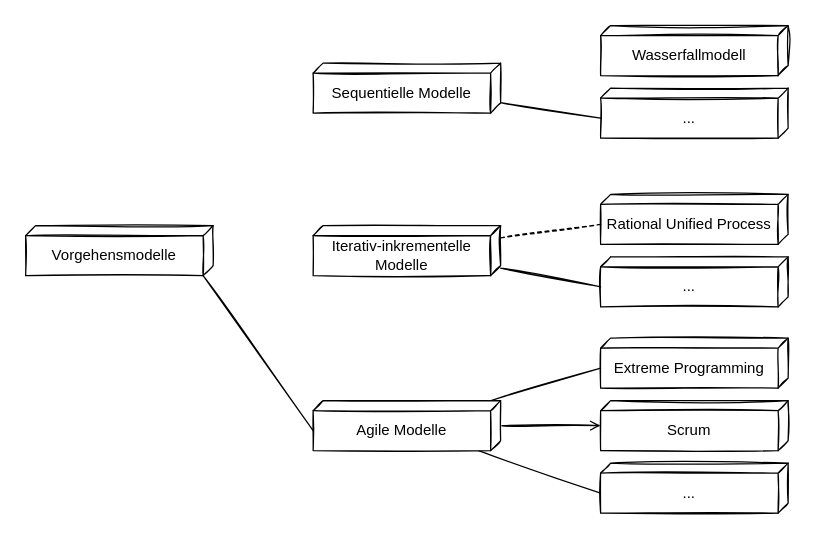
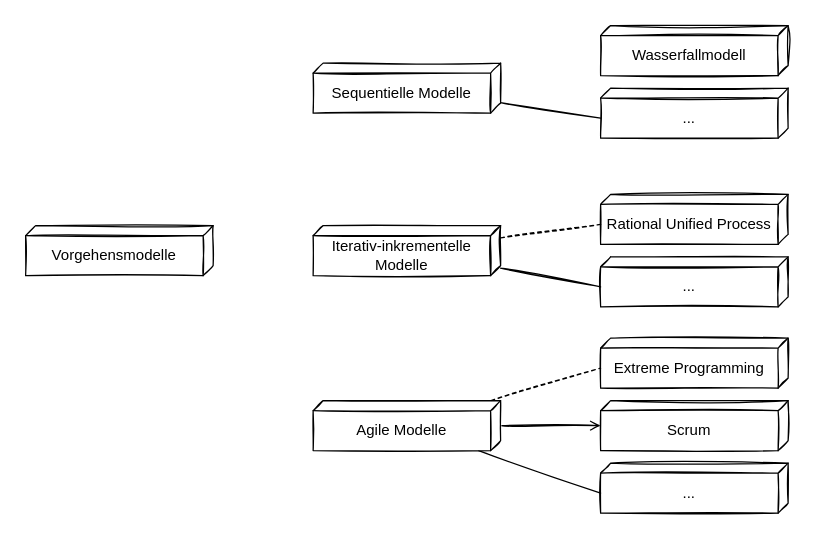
- <mxCell id="18" style="rounded=0;sketch=1;orthogonalLoop=1;jettySize=auto;html=1;shadow=0;endArrow=none;endFill=0;entryX=0;entryY=0;entryDx=24;entryDy=150;entryPerimeter=0;fontSize=12;exitX=0;exitY=0;exitDx=40;exitDy=8;exitPerimeter=0;" parent="1" source="19" target="17" edge="1"><mxGeometry relative="1" as="geometry"><mxPoint x="70" y="260" as="targetPoint" /></mxGeometry></mxCell>
- <mxCell id="14" style="edgeStyle=none;rounded=0;sketch=1;orthogonalLoop=1;jettySize=auto;html=1;entryX=0;entryY=0;entryDx=24;entryDy=150;entryPerimeter=0;shadow=0;endArrow=none;endFill=0;fontSize=12;" parent="1" source="17" target="5" edge="1"><mxGeometry relative="1" as="geometry" /></mxCell>
+ <mxCell id="14" style="edgeStyle=none;rounded=0;sketch=1;orthogonalLoop=1;jettySize=auto;html=1;entryX=0;entryY=0;entryDx=24;entryDy=150;entryPerimeter=0;shadow=0;endArrow=none;endFill=0;fontSize=12;dashed=1;" parent="1" source="17" target="5" edge="1"><mxGeometry relative="1" as="geometry" /></mxCell>
